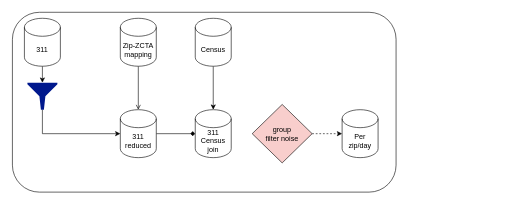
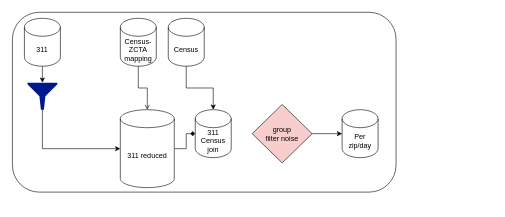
- <mxCell id="6" value="&lt;div&gt;Census&lt;/div&gt;" style="shape=cylinder3;whiteSpace=wrap;html=1;boundedLbl=1;backgroundOutline=1;size=15;" vertex="1" parent="1"><mxGeometry x="325" y="30" width="60" height="80" as="geometry" /></mxCell>
+ <mxCell id="6" value="&lt;div&gt;Census&lt;/div&gt;" style="shape=cylinder3;whiteSpace=wrap;html=1;boundedLbl=1;backgroundOutline=1;size=15;" vertex="1" parent="1"><mxGeometry x="280" y="30" width="60" height="80" as="geometry" /></mxCell>
- <mxCell id="8" value="Zip-ZCTA mapping" style="shape=cylinder3;whiteSpace=wrap;html=1;boundedLbl=1;backgroundOutline=1;size=15;" vertex="1" parent="1"><mxGeometry x="200" y="30" width="60" height="80" as="geometry" /></mxCell>
+ <mxCell id="8" value="Census-ZCTA mapping" style="shape=cylinder3;whiteSpace=wrap;html=1;boundedLbl=1;backgroundOutline=1;size=15;" vertex="1" parent="1"><mxGeometry x="200" y="30" width="60" height="80" as="geometry" /></mxCell>
- <mxCell id="13" value="311 reduced" style="shape=cylinder3;whiteSpace=wrap;html=1;boundedLbl=1;backgroundOutline=1;size=15;" vertex="1" parent="1"><mxGeometry x="200" y="182.5" width="60" height="80" as="geometry" /></mxCell>
+ <mxCell id="13" value="311 reduced" style="shape=cylinder3;whiteSpace=wrap;html=1;boundedLbl=1;backgroundOutline=1;size=15;" vertex="1" parent="1"><mxGeometry x="200" y="182.5" width="90" height="130" as="geometry" /></mxCell>
- <mxCell id="15" style="edgeStyle=orthogonalEdgeStyle;rounded=0;orthogonalLoop=1;jettySize=auto;html=1;exitX=1;exitY=0.5;exitDx=0;exitDy=0;entryX=0;entryY=0.5;entryDx=0;entryDy=0;entryPerimeter=0;endArrow=classic;endFill=1;strokeColor=#000000;dashed=1;" edge="1" parent="1" source="16" target="9"><mxGeometry relative="1" as="geometry" /></mxCell>
+ <mxCell id="15" style="edgeStyle=orthogonalEdgeStyle;rounded=0;orthogonalLoop=1;jettySize=auto;html=1;exitX=1;exitY=0.5;exitDx=0;exitDy=0;entryX=0;entryY=0.5;entryDx=0;entryDy=0;entryPerimeter=0;endArrow=classic;endFill=1;strokeColor=#000000;" edge="1" parent="1" source="16" target="9"><mxGeometry relative="1" as="geometry" /></mxCell>
